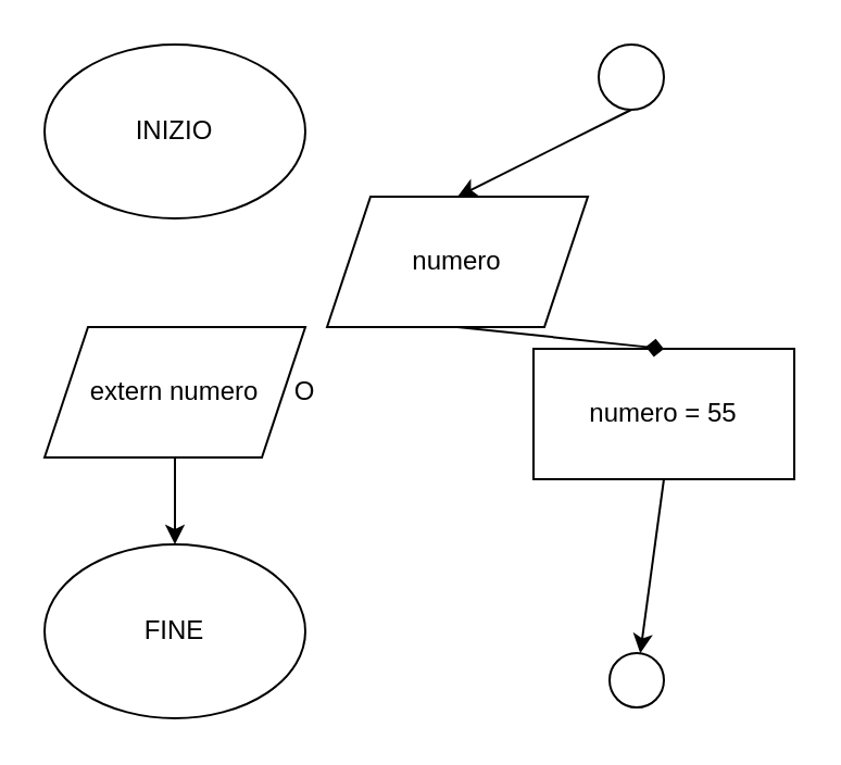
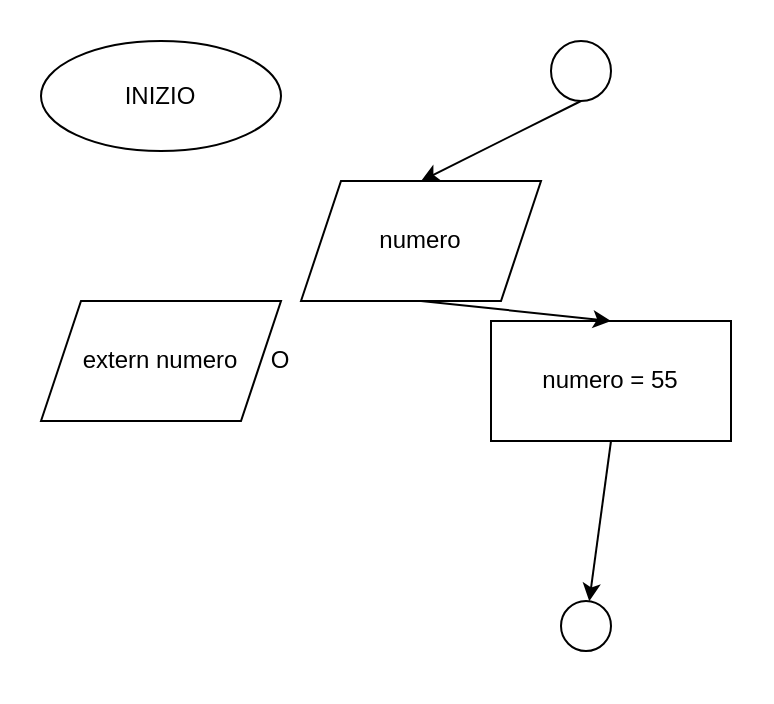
- <mxCell id="2" value="INIZIO" style="ellipse;whiteSpace=wrap;html=1;" vertex="1" parent="1"><mxGeometry x="20" y="20" width="120" height="80" as="geometry" /></mxCell>
+ <mxCell id="2" value="INIZIO" style="ellipse;whiteSpace=wrap;html=1;" vertex="1" parent="1"><mxGeometry x="20" y="20" width="120" height="55" as="geometry" /></mxCell>
- <mxCell id="11" value="" style="endArrow=diamond;html=1;rounded=0;exitX=0.5;exitY=1;exitDx=0;exitDy=0;entryX=0.5;entryY=0;entryDx=0;entryDy=0;" edge="1" parent="1" source="9" target="10"><mxGeometry width="50" height="50" relative="1" as="geometry"><mxPoint x="-5" y="290" as="sourcePoint" /><mxPoint x="45" y="240" as="targetPoint" /></mxGeometry></mxCell>
+ <mxCell id="11" value="" style="endArrow=classic;html=1;rounded=0;exitX=0.5;exitY=1;exitDx=0;exitDy=0;entryX=0.5;entryY=0;entryDx=0;entryDy=0;" edge="1" parent="1" source="9" target="10"><mxGeometry width="50" height="50" relative="1" as="geometry"><mxPoint x="-5" y="290" as="sourcePoint" /><mxPoint x="45" y="240" as="targetPoint" /></mxGeometry></mxCell>
- <mxCell id="4" value="" style="endArrow=classic;html=1;rounded=0;exitX=0.5;exitY=1;exitDx=0;exitDy=0;" edge="1" parent="1" source="3" target="5"><mxGeometry width="50" height="50" relative="1" as="geometry"><mxPoint x="80" y="310" as="sourcePoint" /><mxPoint x="80" y="250" as="targetPoint" /></mxGeometry></mxCell>
- <mxCell id="5" value="FINE" style="ellipse;whiteSpace=wrap;html=1;" vertex="1" parent="1"><mxGeometry x="20" y="250" width="120" height="80" as="geometry" /></mxCell>
